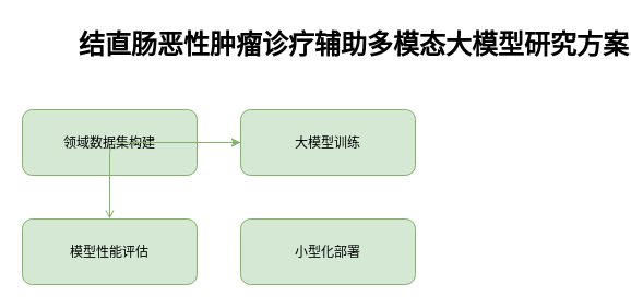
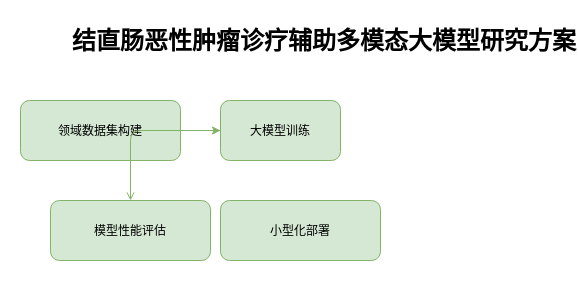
- <mxCell id="4" value="大模型训练" style="rounded=1;fillColor=#d5e8d4;strokeColor=#82b366;" vertex="1" parent="1"><mxGeometry x="220" y="100" width="160" height="60" as="geometry" /></mxCell>
+ <mxCell id="4" value="大模型训练" style="rounded=1;fillColor=#d5e8d4;strokeColor=#82b366;" vertex="1" parent="1"><mxGeometry x="220" y="100" width="120" height="60" as="geometry" /></mxCell>
- <mxCell id="5" value="模型性能评估" style="rounded=1;fillColor=#d5e8d4;strokeColor=#82b366;" vertex="1" parent="1"><mxGeometry x="20" y="200" width="160" height="60" as="geometry" /></mxCell>
+ <mxCell id="5" value="模型性能评估" style="rounded=1;fillColor=#d5e8d4;strokeColor=#82b366;" vertex="1" parent="1"><mxGeometry x="50" y="200" width="160" height="60" as="geometry" /></mxCell>
